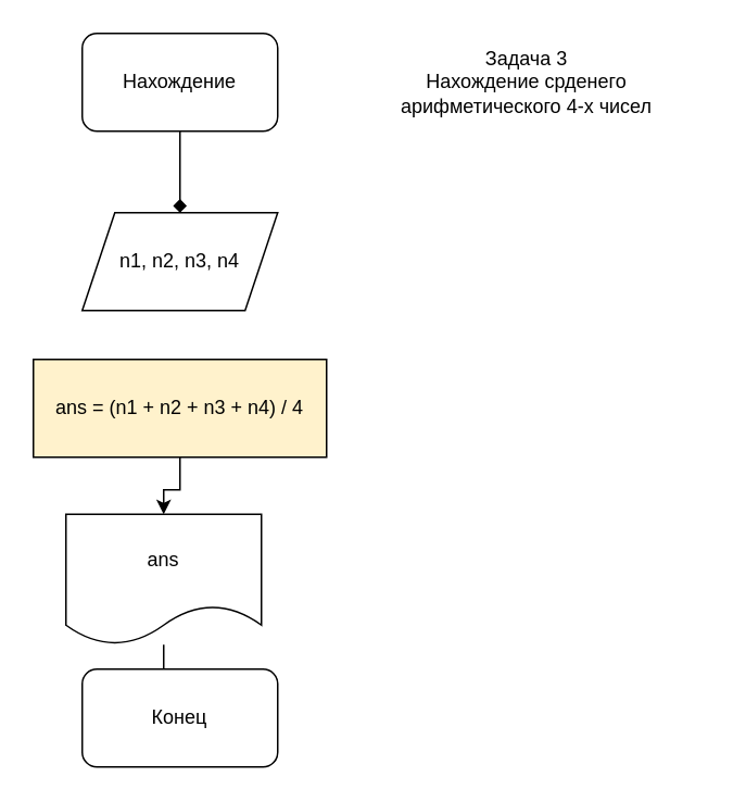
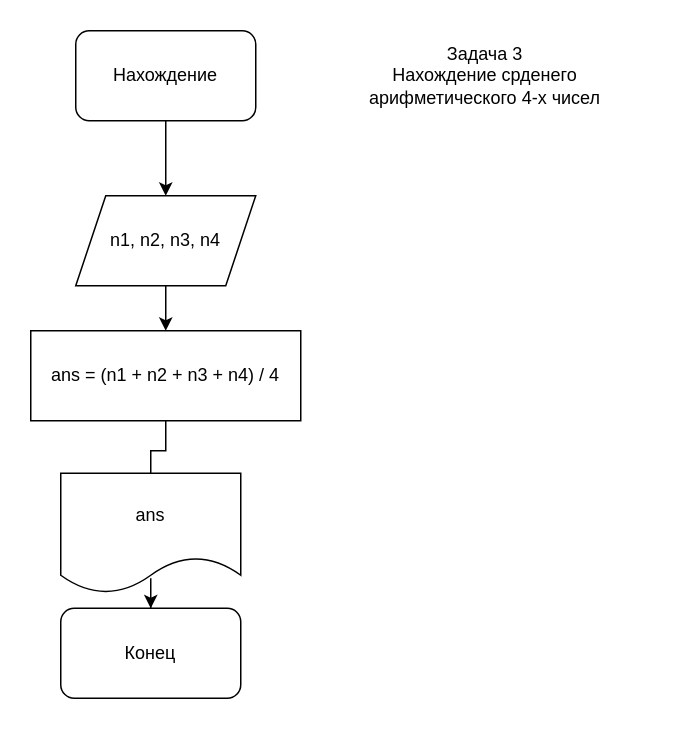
- <mxCell id="2" value="" style="edgeStyle=orthogonalEdgeStyle;rounded=0;orthogonalLoop=1;jettySize=auto;html=1;endArrow=diamond;" parent="1" source="3" target="5" edge="1"><mxGeometry relative="1" as="geometry" /></mxCell>
+ <mxCell id="2" value="" style="edgeStyle=orthogonalEdgeStyle;rounded=0;orthogonalLoop=1;jettySize=auto;html=1;" parent="1" source="3" target="5" edge="1"><mxGeometry relative="1" as="geometry" /></mxCell>
+ <mxCell id="4" value="" style="edgeStyle=orthogonalEdgeStyle;rounded=0;orthogonalLoop=1;jettySize=auto;html=1;" parent="1" source="5" target="7" edge="1"><mxGeometry relative="1" as="geometry" /></mxCell>
- <mxCell id="7" value="ans = (n1 + n2 + n3 + n4) / 4" style="rounded=0;whiteSpace=wrap;html=1;fillColor=#fff2cc;" parent="1" vertex="1"><mxGeometry x="20" y="220" width="180" height="60" as="geometry" /></mxCell>
+ <mxCell id="7" value="ans = (n1 + n2 + n3 + n4) / 4" style="rounded=0;whiteSpace=wrap;html=1;" parent="1" vertex="1"><mxGeometry x="20" y="220" width="180" height="60" as="geometry" /></mxCell>
- <mxCell id="6" value="" style="edgeStyle=orthogonalEdgeStyle;rounded=0;orthogonalLoop=1;jettySize=auto;html=1;" parent="1" source="7" target="9" edge="1"><mxGeometry relative="1" as="geometry" /></mxCell>
+ <mxCell id="6" value="" style="edgeStyle=orthogonalEdgeStyle;rounded=0;orthogonalLoop=1;jettySize=auto;html=1;endArrow=none;" parent="1" source="7" target="9" edge="1"><mxGeometry relative="1" as="geometry" /></mxCell>
- <mxCell id="10" value="Конец" style="rounded=1;whiteSpace=wrap;html=1;" parent="1" vertex="1"><mxGeometry x="50" y="410" width="120" height="60" as="geometry" /></mxCell>
+ <mxCell id="10" value="Конец" style="rounded=1;whiteSpace=wrap;html=1;" parent="1" vertex="1"><mxGeometry x="40" y="405" width="120" height="60" as="geometry" /></mxCell>
